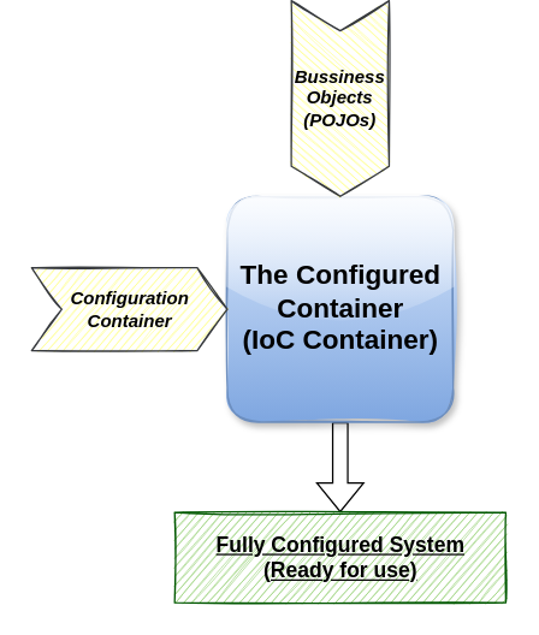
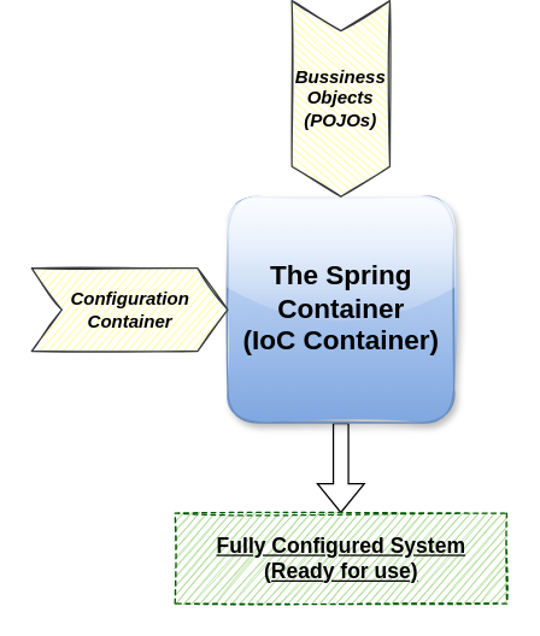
- <mxCell id="3" value="&lt;font style=&quot;font-size: 18px;&quot;&gt;&lt;b style=&quot;font-size: 18px;&quot;&gt;The Configured Container&lt;br style=&quot;font-size: 18px;&quot;&gt;(IoC Container)&lt;br style=&quot;font-size: 18px;&quot;&gt;&lt;/b&gt;&lt;/font&gt;" style="whiteSpace=wrap;html=1;aspect=fixed;fontSize=18;fillColor=#dae8fc;gradientColor=#7ea6e0;strokeColor=#6c8ebf;shadow=1;glass=1;sketch=1;rounded=1;" vertex="1" parent="1"><mxGeometry x="150.5" y="118" width="150" height="150" as="geometry" /></mxCell>
+ <mxCell id="3" value="&lt;font style=&quot;font-size: 18px;&quot;&gt;&lt;b style=&quot;font-size: 18px;&quot;&gt;The Spring Container&lt;br style=&quot;font-size: 18px;&quot;&gt;(IoC Container)&lt;br style=&quot;font-size: 18px;&quot;&gt;&lt;/b&gt;&lt;/font&gt;" style="whiteSpace=wrap;html=1;aspect=fixed;fontSize=18;fillColor=#dae8fc;gradientColor=#7ea6e0;strokeColor=#6c8ebf;shadow=1;glass=1;sketch=1;rounded=1;" vertex="1" parent="1"><mxGeometry x="150.5" y="118" width="150" height="150" as="geometry" /></mxCell>
- <mxCell id="6" value="Fully Configured System&lt;br style=&quot;font-size: 14px;&quot;&gt;(Ready for use)" style="rounded=0;whiteSpace=wrap;html=1;fontSize=14;glass=0;shadow=0;fillColor=#97D077;strokeColor=#005700;sketch=1;fontColor=#000000;fontStyle=5;gradientColor=none;gradientDirection=north;dashed=0;" vertex="1" parent="1"><mxGeometry x="115.5" y="328" width="220" height="60" as="geometry" /></mxCell>
+ <mxCell id="6" value="Fully Configured System&lt;br style=&quot;font-size: 14px;&quot;&gt;(Ready for use)" style="rounded=0;whiteSpace=wrap;html=1;fontSize=14;glass=0;shadow=0;fillColor=#97D077;strokeColor=#005700;sketch=1;fontColor=#000000;fontStyle=5;gradientColor=none;gradientDirection=north;dashed=1;" vertex="1" parent="1"><mxGeometry x="115.5" y="328" width="220" height="60" as="geometry" /></mxCell>
